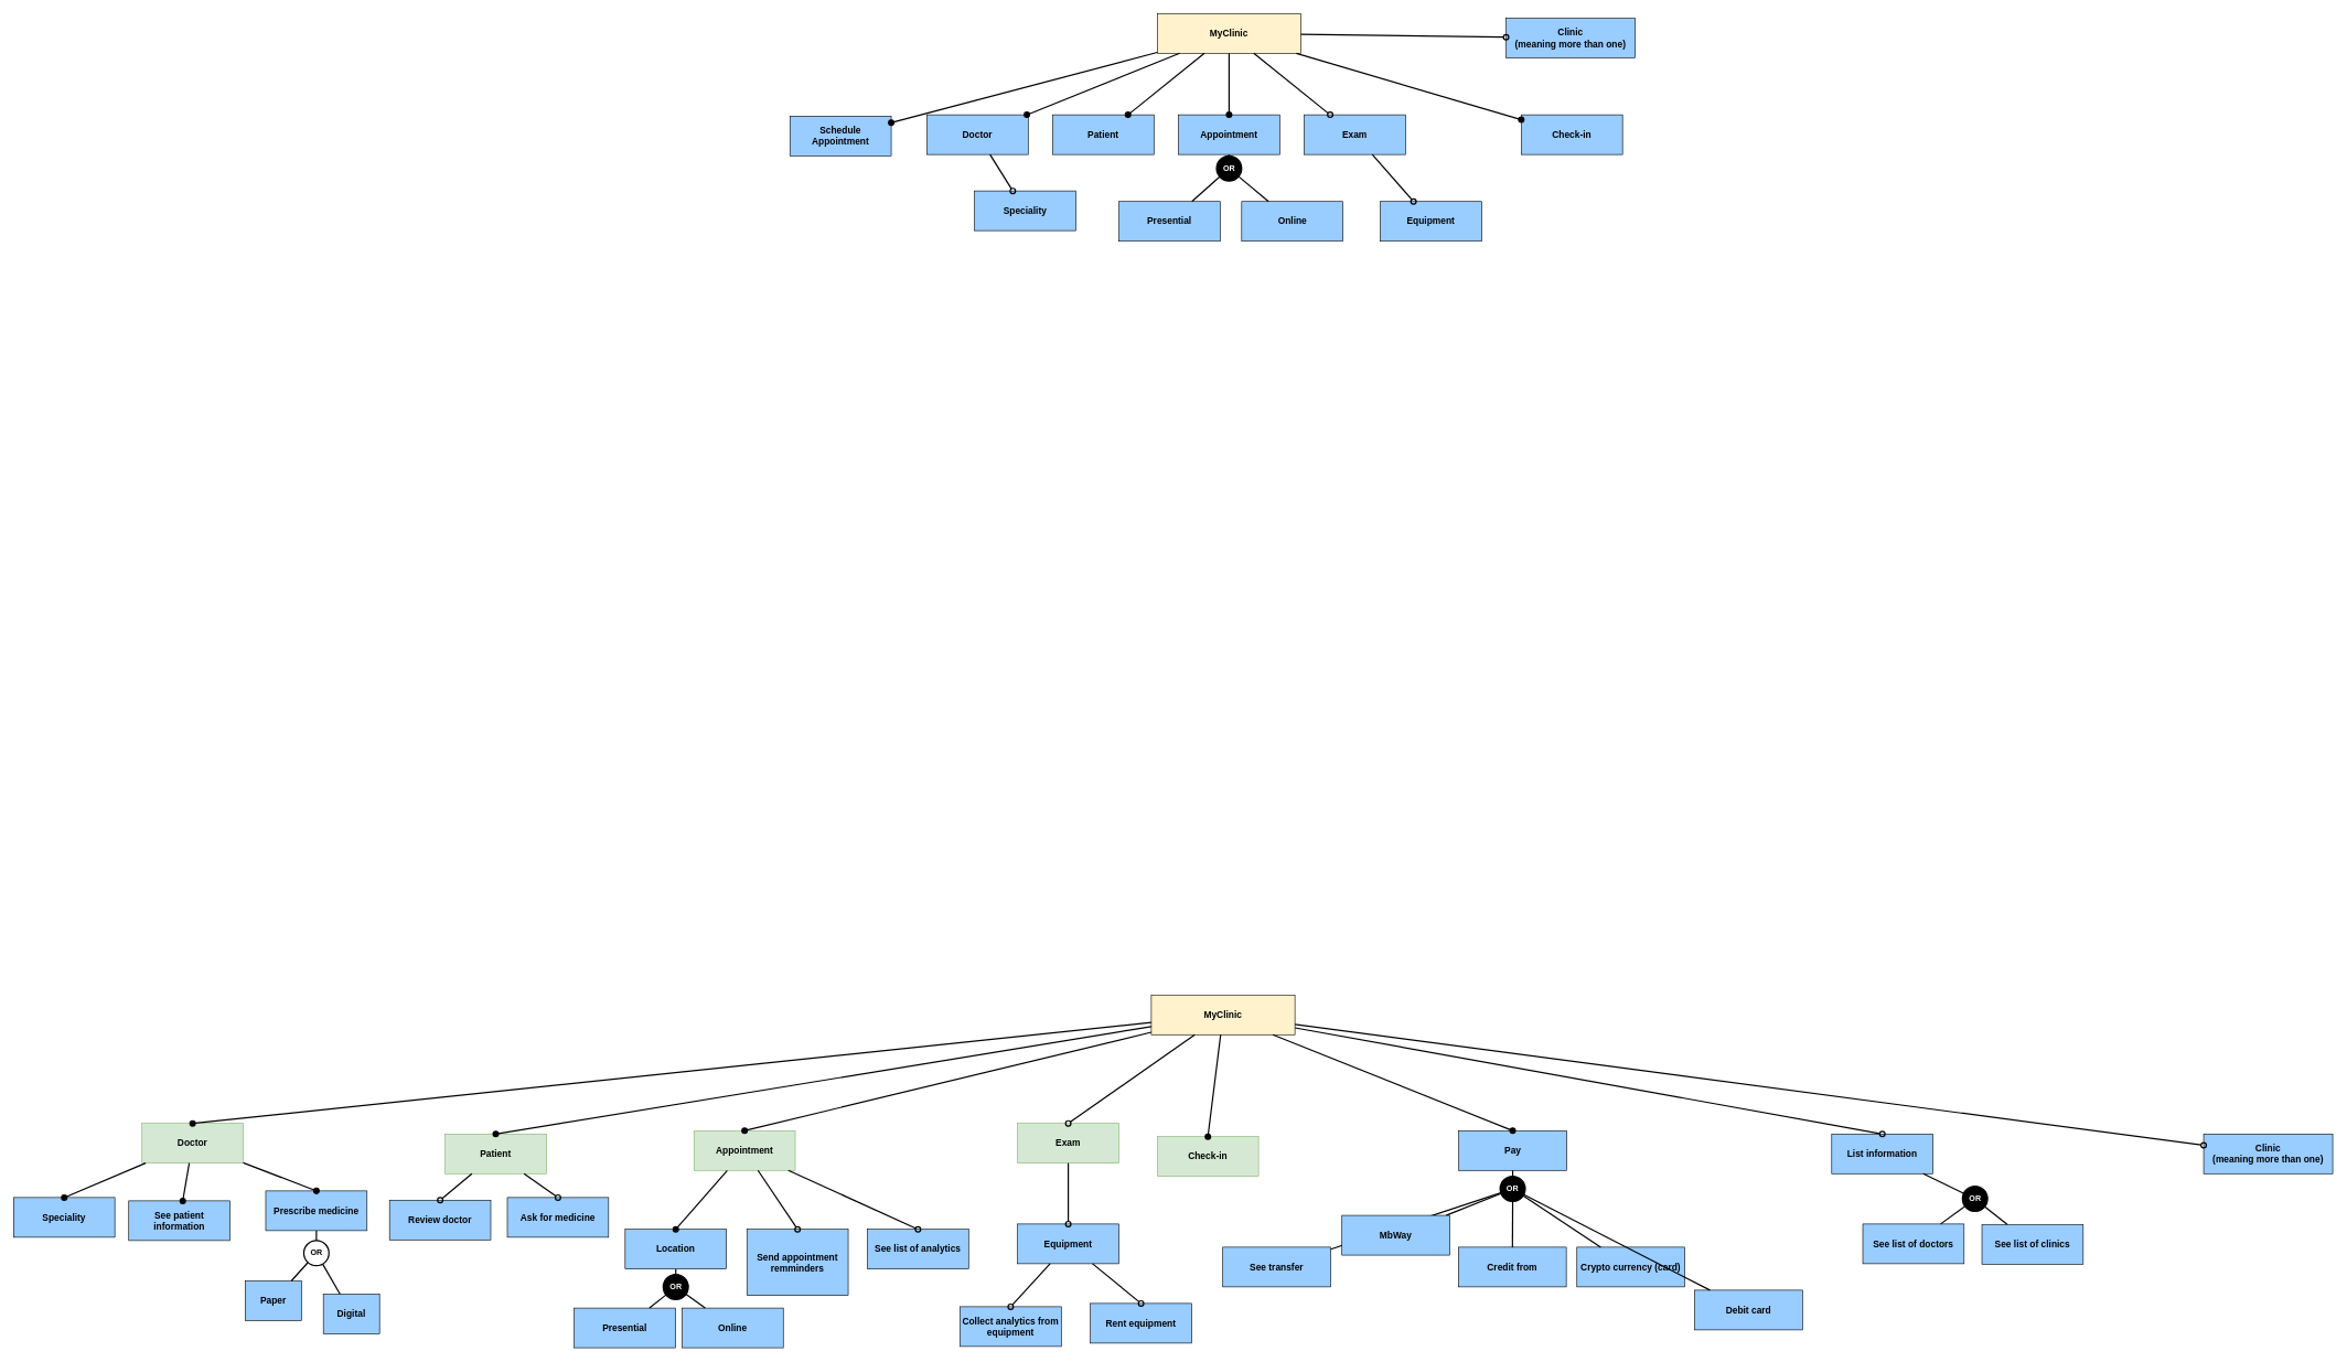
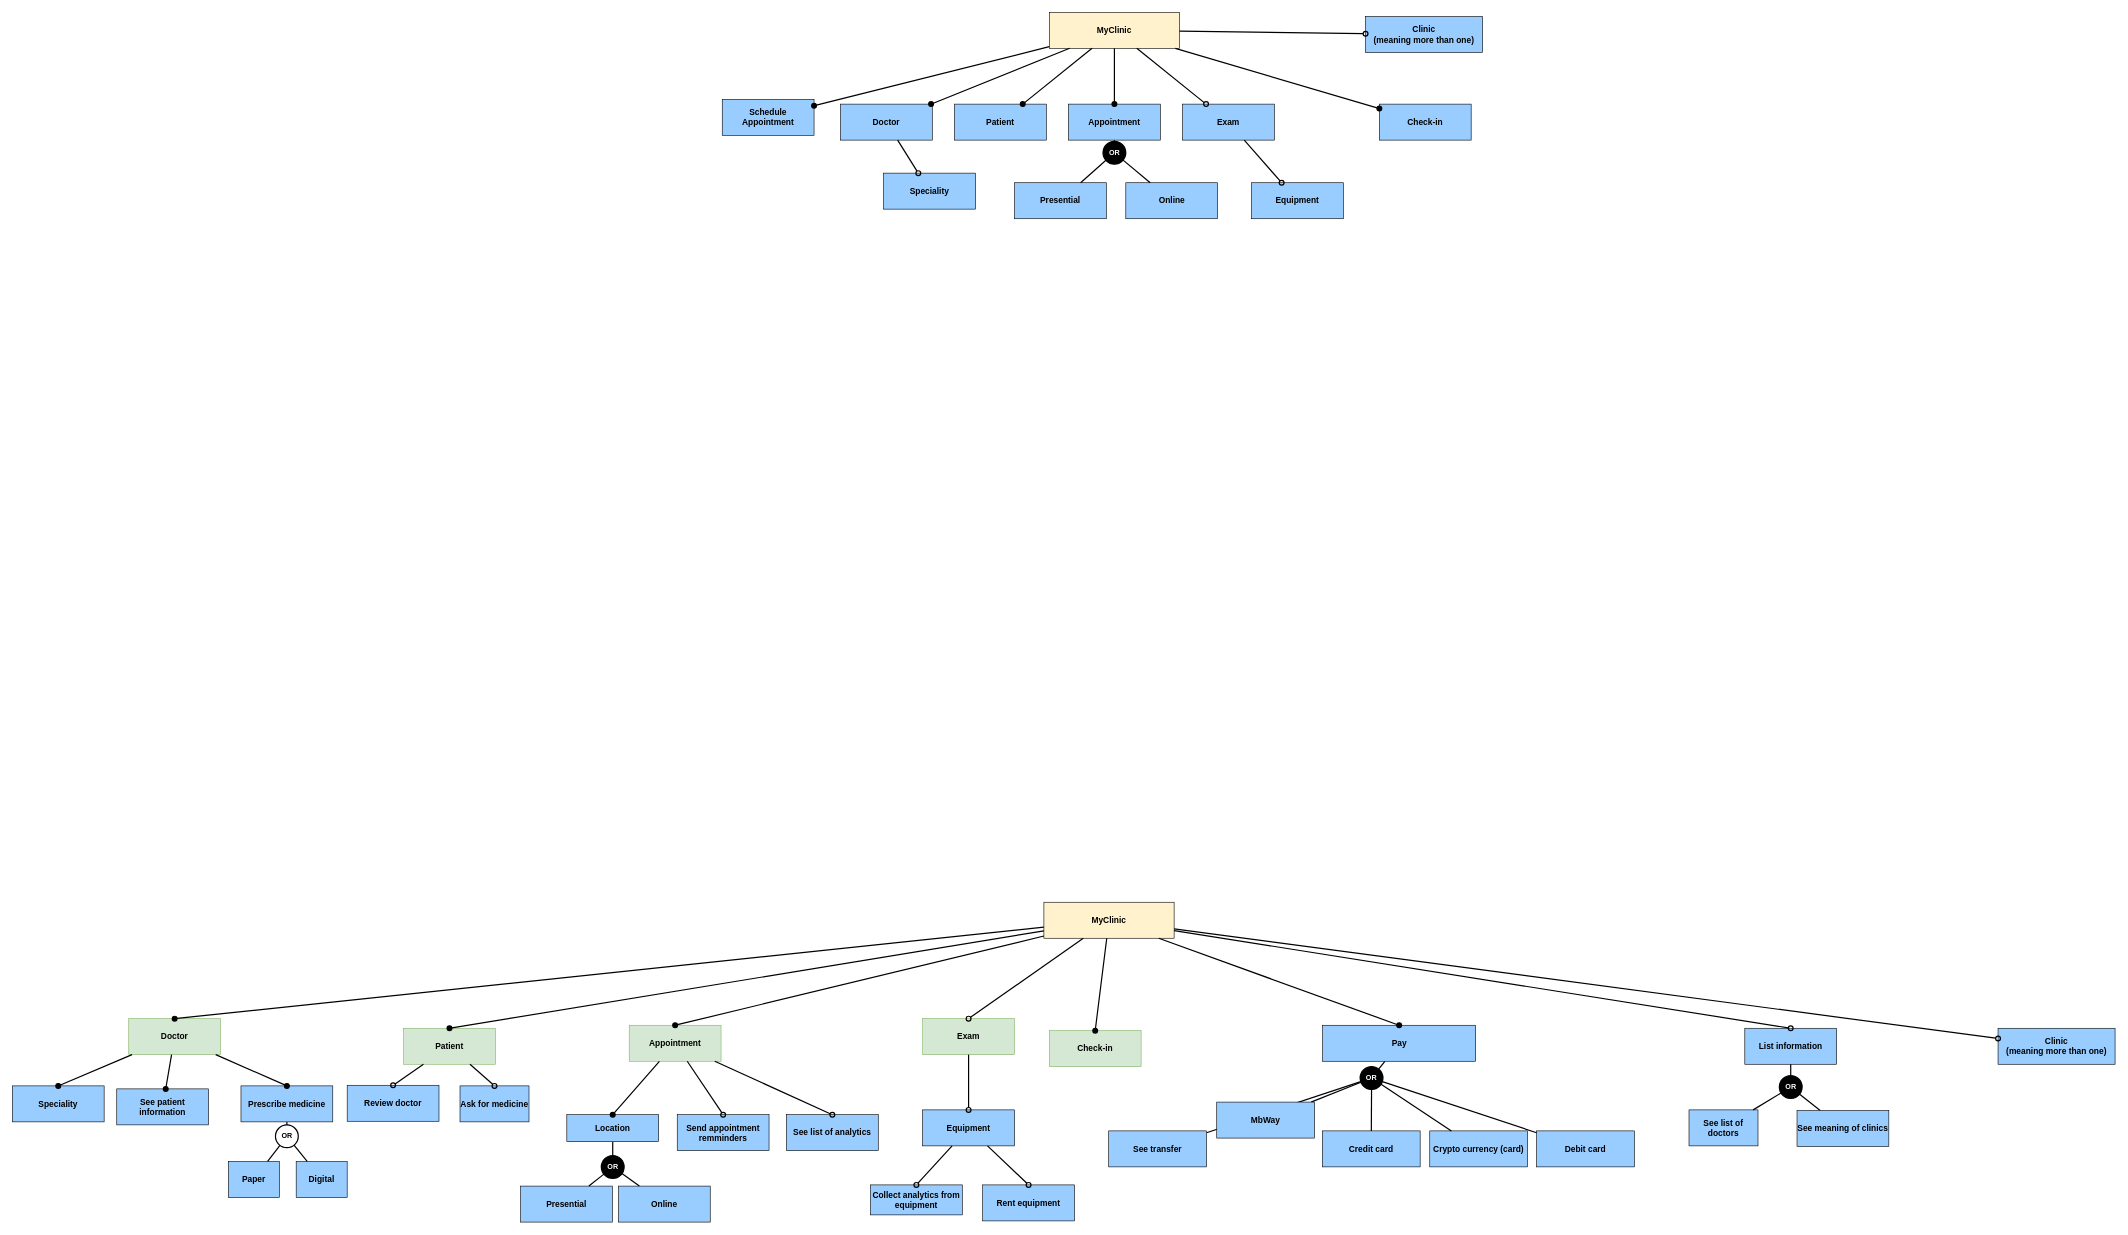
- <mxCell id="37" value="&lt;span style=&quot;font-size: 14px;&quot;&gt;&lt;b&gt;Schedule Appointment&lt;/b&gt;&lt;/span&gt;" style="shape=rect;html=1;whiteSpace=wrap;align=center;verticalAlign=middle;fillColor=#99CCFF;" vertex="1" parent="1"><mxGeometry x="1193" y="175" width="153" height="60" as="geometry" /></mxCell>
+ <mxCell id="37" value="&lt;span style=&quot;font-size: 14px;&quot;&gt;&lt;b&gt;Schedule Appointment&lt;/b&gt;&lt;/span&gt;" style="shape=rect;html=1;whiteSpace=wrap;align=center;verticalAlign=middle;fillColor=#99CCFF;" vertex="1" parent="1"><mxGeometry x="1203" y="165" width="153" height="60" as="geometry" /></mxCell>
- <mxCell id="71" value="&lt;span style=&quot;font-size: 14px;&quot;&gt;&lt;b&gt;Pay&lt;/b&gt;&lt;/span&gt;" style="shape=rect;html=1;whiteSpace=wrap;align=center;verticalAlign=middle;fillColor=#99CCFF;" vertex="1" parent="1"><mxGeometry x="2203.5" y="1708" width="163" height="60" as="geometry" /></mxCell>
+ <mxCell id="71" value="&lt;span style=&quot;font-size: 14px;&quot;&gt;&lt;b&gt;Pay&lt;/b&gt;&lt;/span&gt;" style="shape=rect;html=1;whiteSpace=wrap;align=center;verticalAlign=middle;fillColor=#99CCFF;" vertex="1" parent="1"><mxGeometry x="2203.5" y="1708" width="255" height="60" as="geometry" /></mxCell>
- <mxCell id="63" value="&lt;span style=&quot;font-size: 14px;&quot;&gt;&lt;b&gt;List information&lt;/b&gt;&lt;/span&gt;" style="shape=rect;html=1;whiteSpace=wrap;align=center;verticalAlign=middle;fillColor=#99CCFF;" vertex="1" parent="1"><mxGeometry x="2767" y="1713" width="153" height="60" as="geometry" /></mxCell>
+ <mxCell id="63" value="&lt;span style=&quot;font-size: 14px;&quot;&gt;&lt;b&gt;List information&lt;/b&gt;&lt;/span&gt;" style="shape=rect;html=1;whiteSpace=wrap;align=center;verticalAlign=middle;fillColor=#99CCFF;" vertex="1" parent="1"><mxGeometry x="2907" y="1713" width="153" height="60" as="geometry" /></mxCell>
- <mxCell id="47" value="&lt;span style=&quot;font-size: 14px;&quot;&gt;&lt;b&gt;Prescribe medicine&lt;/b&gt;&lt;/span&gt;" style="shape=rect;html=1;whiteSpace=wrap;align=center;verticalAlign=middle;fillColor=#99CCFF;" vertex="1" parent="1"><mxGeometry x="401" y="1799" width="153" height="60" as="geometry" /></mxCell>
+ <mxCell id="47" value="&lt;span style=&quot;font-size: 14px;&quot;&gt;&lt;b&gt;Prescribe medicine&lt;/b&gt;&lt;/span&gt;" style="shape=rect;html=1;whiteSpace=wrap;align=center;verticalAlign=middle;fillColor=#99CCFF;" vertex="1" parent="1"><mxGeometry x="401" y="1809" width="153" height="60" as="geometry" /></mxCell>
- <mxCell id="49" value="&lt;span style=&quot;font-size: 14px;&quot;&gt;&lt;b&gt;Ask for medicine&lt;/b&gt;&lt;/span&gt;" style="shape=rect;html=1;whiteSpace=wrap;align=center;verticalAlign=middle;fillColor=#99CCFF;" vertex="1" parent="1"><mxGeometry x="766" y="1809" width="153" height="60" as="geometry" /></mxCell>
+ <mxCell id="49" value="&lt;span style=&quot;font-size: 14px;&quot;&gt;&lt;b&gt;Ask for medicine&lt;/b&gt;&lt;/span&gt;" style="shape=rect;html=1;whiteSpace=wrap;align=center;verticalAlign=middle;fillColor=#99CCFF;" vertex="1" parent="1"><mxGeometry x="766" y="1809" width="115" height="60" as="geometry" /></mxCell>
- <mxCell id="43" value="&lt;span style=&quot;font-size: 14px;&quot;&gt;&lt;b&gt;Review doctor&lt;/b&gt;&lt;/span&gt;" style="shape=rect;html=1;whiteSpace=wrap;align=center;verticalAlign=middle;fillColor=#99CCFF;" vertex="1" parent="1"><mxGeometry x="588" y="1813" width="153" height="60" as="geometry" /></mxCell>
+ <mxCell id="43" value="&lt;span style=&quot;font-size: 14px;&quot;&gt;&lt;b&gt;Review doctor&lt;/b&gt;&lt;/span&gt;" style="shape=rect;html=1;whiteSpace=wrap;align=center;verticalAlign=middle;fillColor=#99CCFF;" vertex="1" parent="1"><mxGeometry x="578" y="1808" width="153" height="60" as="geometry" /></mxCell>
- <mxCell id="68" value="&lt;span style=&quot;font-size: 14px;&quot;&gt;&lt;b&gt;See list of doctors&lt;/b&gt;&lt;/span&gt;" style="shape=rect;html=1;whiteSpace=wrap;align=center;verticalAlign=middle;fillColor=#99CCFF;" vertex="1" parent="1"><mxGeometry x="2814" y="1849" width="153" height="60" as="geometry" /></mxCell>
+ <mxCell id="68" value="&lt;span style=&quot;font-size: 14px;&quot;&gt;&lt;b&gt;See list of doctors&lt;/b&gt;&lt;/span&gt;" style="shape=rect;html=1;whiteSpace=wrap;align=center;verticalAlign=middle;fillColor=#99CCFF;" vertex="1" parent="1"><mxGeometry x="2814" y="1849" width="115" height="60" as="geometry" /></mxCell>
- <mxCell id="69" value="&lt;span style=&quot;font-size: 14px;&quot;&gt;&lt;b&gt;See list of clinics&lt;/b&gt;&lt;/span&gt;" style="shape=rect;html=1;whiteSpace=wrap;align=center;verticalAlign=middle;fillColor=#99CCFF;" vertex="1" parent="1"><mxGeometry x="2994" y="1850" width="153" height="60" as="geometry" /></mxCell>
+ <mxCell id="69" value="&lt;span style=&quot;font-size: 14px;&quot;&gt;&lt;b&gt;See meaning of clinics&lt;/b&gt;&lt;/span&gt;" style="shape=rect;html=1;whiteSpace=wrap;align=center;verticalAlign=middle;fillColor=#99CCFF;" vertex="1" parent="1"><mxGeometry x="2994" y="1850" width="153" height="60" as="geometry" /></mxCell>
- <mxCell id="59" value="&lt;span style=&quot;font-size: 14px;&quot;&gt;&lt;b&gt;Location&lt;/b&gt;&lt;/span&gt;" style="shape=rect;html=1;whiteSpace=wrap;align=center;verticalAlign=middle;fillColor=#99CCFF;" vertex="1" parent="1"><mxGeometry x="944" y="1857" width="153" height="60" as="geometry" /></mxCell>
+ <mxCell id="59" value="&lt;span style=&quot;font-size: 14px;&quot;&gt;&lt;b&gt;Location&lt;/b&gt;&lt;/span&gt;" style="shape=rect;html=1;whiteSpace=wrap;align=center;verticalAlign=middle;fillColor=#99CCFF;" vertex="1" parent="1"><mxGeometry x="944" y="1857" width="153" height="45" as="geometry" /></mxCell>
- <mxCell id="57" value="&lt;span style=&quot;font-size: 14px;&quot;&gt;&lt;b&gt;Send appointment remminders&lt;/b&gt;&lt;/span&gt;" style="shape=rect;html=1;whiteSpace=wrap;align=center;verticalAlign=middle;fillColor=#99CCFF;" vertex="1" parent="1"><mxGeometry x="1128" y="1857" width="153" height="100" as="geometry" /></mxCell>
+ <mxCell id="57" value="&lt;span style=&quot;font-size: 14px;&quot;&gt;&lt;b&gt;Send appointment remminders&lt;/b&gt;&lt;/span&gt;" style="shape=rect;html=1;whiteSpace=wrap;align=center;verticalAlign=middle;fillColor=#99CCFF;" vertex="1" parent="1"><mxGeometry x="1128" y="1857" width="153" height="60" as="geometry" /></mxCell>
- <mxCell id="79" value="&lt;span style=&quot;font-size: 14px;&quot;&gt;&lt;b&gt;Credit from&lt;/b&gt;&lt;/span&gt;" style="shape=rect;html=1;whiteSpace=wrap;align=center;verticalAlign=middle;fillColor=#99CCFF;" vertex="1" parent="1"><mxGeometry x="2203" y="1884" width="163" height="60" as="geometry" /></mxCell>
+ <mxCell id="79" value="&lt;span style=&quot;font-size: 14px;&quot;&gt;&lt;b&gt;Credit card&lt;/b&gt;&lt;/span&gt;" style="shape=rect;html=1;whiteSpace=wrap;align=center;verticalAlign=middle;fillColor=#99CCFF;" vertex="1" parent="1"><mxGeometry x="2203" y="1884" width="163" height="60" as="geometry" /></mxCell>
- <mxCell id="89" value="&lt;span style=&quot;font-size: 14px;&quot;&gt;&lt;b&gt;Paper&lt;/b&gt;&lt;/span&gt;" style="shape=rect;html=1;whiteSpace=wrap;align=center;verticalAlign=middle;fillColor=#99CCFF;" vertex="1" parent="1"><mxGeometry x="370" y="1935" width="85" height="60" as="geometry" /></mxCell>
+ <mxCell id="89" value="&lt;span style=&quot;font-size: 14px;&quot;&gt;&lt;b&gt;Paper&lt;/b&gt;&lt;/span&gt;" style="shape=rect;html=1;whiteSpace=wrap;align=center;verticalAlign=middle;fillColor=#99CCFF;" vertex="1" parent="1"><mxGeometry x="380" y="1935" width="85" height="60" as="geometry" /></mxCell>
- <mxCell id="93" value="&lt;span style=&quot;font-size: 14px;&quot;&gt;&lt;b&gt;Debit card&lt;/b&gt;&lt;/span&gt;" style="shape=rect;html=1;whiteSpace=wrap;align=center;verticalAlign=middle;fillColor=#99CCFF;" vertex="1" parent="1"><mxGeometry x="2560" y="1949" width="163" height="60" as="geometry" /></mxCell>
+ <mxCell id="93" value="&lt;span style=&quot;font-size: 14px;&quot;&gt;&lt;b&gt;Debit card&lt;/b&gt;&lt;/span&gt;" style="shape=rect;html=1;whiteSpace=wrap;align=center;verticalAlign=middle;fillColor=#99CCFF;" vertex="1" parent="1"><mxGeometry x="2560" y="1884" width="163" height="60" as="geometry" /></mxCell>
- <mxCell id="91" value="&lt;span style=&quot;font-size: 14px;&quot;&gt;&lt;b&gt;Digital&lt;/b&gt;&lt;/span&gt;" style="shape=rect;html=1;whiteSpace=wrap;align=center;verticalAlign=middle;fillColor=#99CCFF;" vertex="1" parent="1"><mxGeometry x="488" y="1955" width="85" height="60" as="geometry" /></mxCell>
+ <mxCell id="91" value="&lt;span style=&quot;font-size: 14px;&quot;&gt;&lt;b&gt;Digital&lt;/b&gt;&lt;/span&gt;" style="shape=rect;html=1;whiteSpace=wrap;align=center;verticalAlign=middle;fillColor=#99CCFF;" vertex="1" parent="1"><mxGeometry x="493" y="1935" width="85" height="60" as="geometry" /></mxCell>
- <mxCell id="85" value="&lt;span style=&quot;font-size: 14px;&quot;&gt;&lt;b&gt;Rent equipment&lt;/b&gt;&lt;/span&gt;" style="shape=rect;html=1;whiteSpace=wrap;align=center;verticalAlign=middle;fillColor=#99CCFF;" vertex="1" parent="1"><mxGeometry x="1647" y="1969" width="153" height="60" as="geometry" /></mxCell>
+ <mxCell id="85" value="&lt;span style=&quot;font-size: 14px;&quot;&gt;&lt;b&gt;Rent equipment&lt;/b&gt;&lt;/span&gt;" style="shape=rect;html=1;whiteSpace=wrap;align=center;verticalAlign=middle;fillColor=#99CCFF;" vertex="1" parent="1"><mxGeometry x="1637" y="1974" width="153" height="60" as="geometry" /></mxCell>
- <mxCell id="83" value="&lt;span style=&quot;font-size: 14px;&quot;&gt;&lt;b&gt;Collect analytics from equipment&lt;/b&gt;&lt;/span&gt;" style="shape=rect;html=1;whiteSpace=wrap;align=center;verticalAlign=middle;fillColor=#99CCFF;" vertex="1" parent="1"><mxGeometry x="1450" y="1974" width="153" height="60" as="geometry" /></mxCell>
+ <mxCell id="83" value="&lt;span style=&quot;font-size: 14px;&quot;&gt;&lt;b&gt;Collect analytics from equipment&lt;/b&gt;&lt;/span&gt;" style="shape=rect;html=1;whiteSpace=wrap;align=center;verticalAlign=middle;fillColor=#99CCFF;" vertex="1" parent="1"><mxGeometry x="1450" y="1974" width="153" height="50" as="geometry" /></mxCell>
